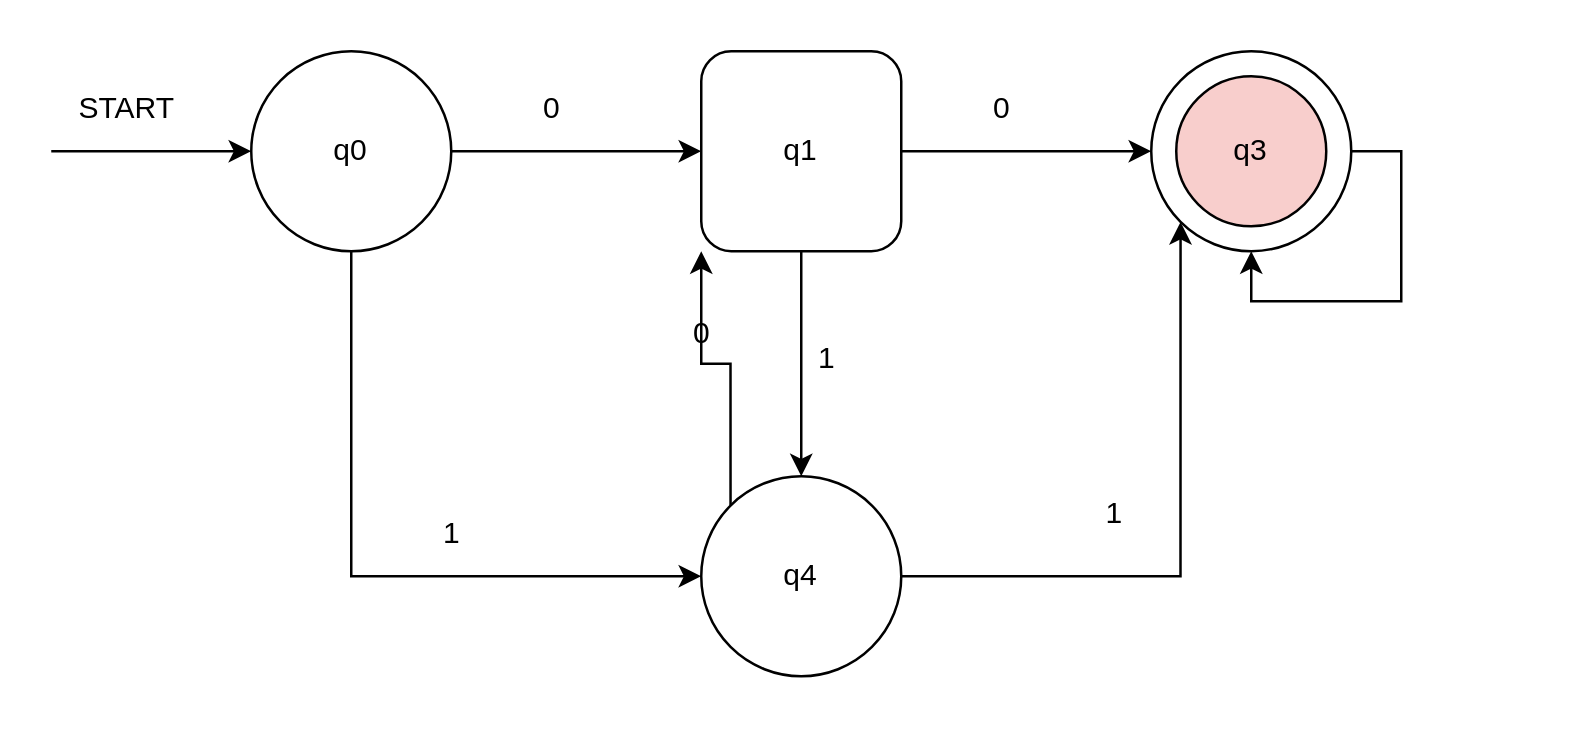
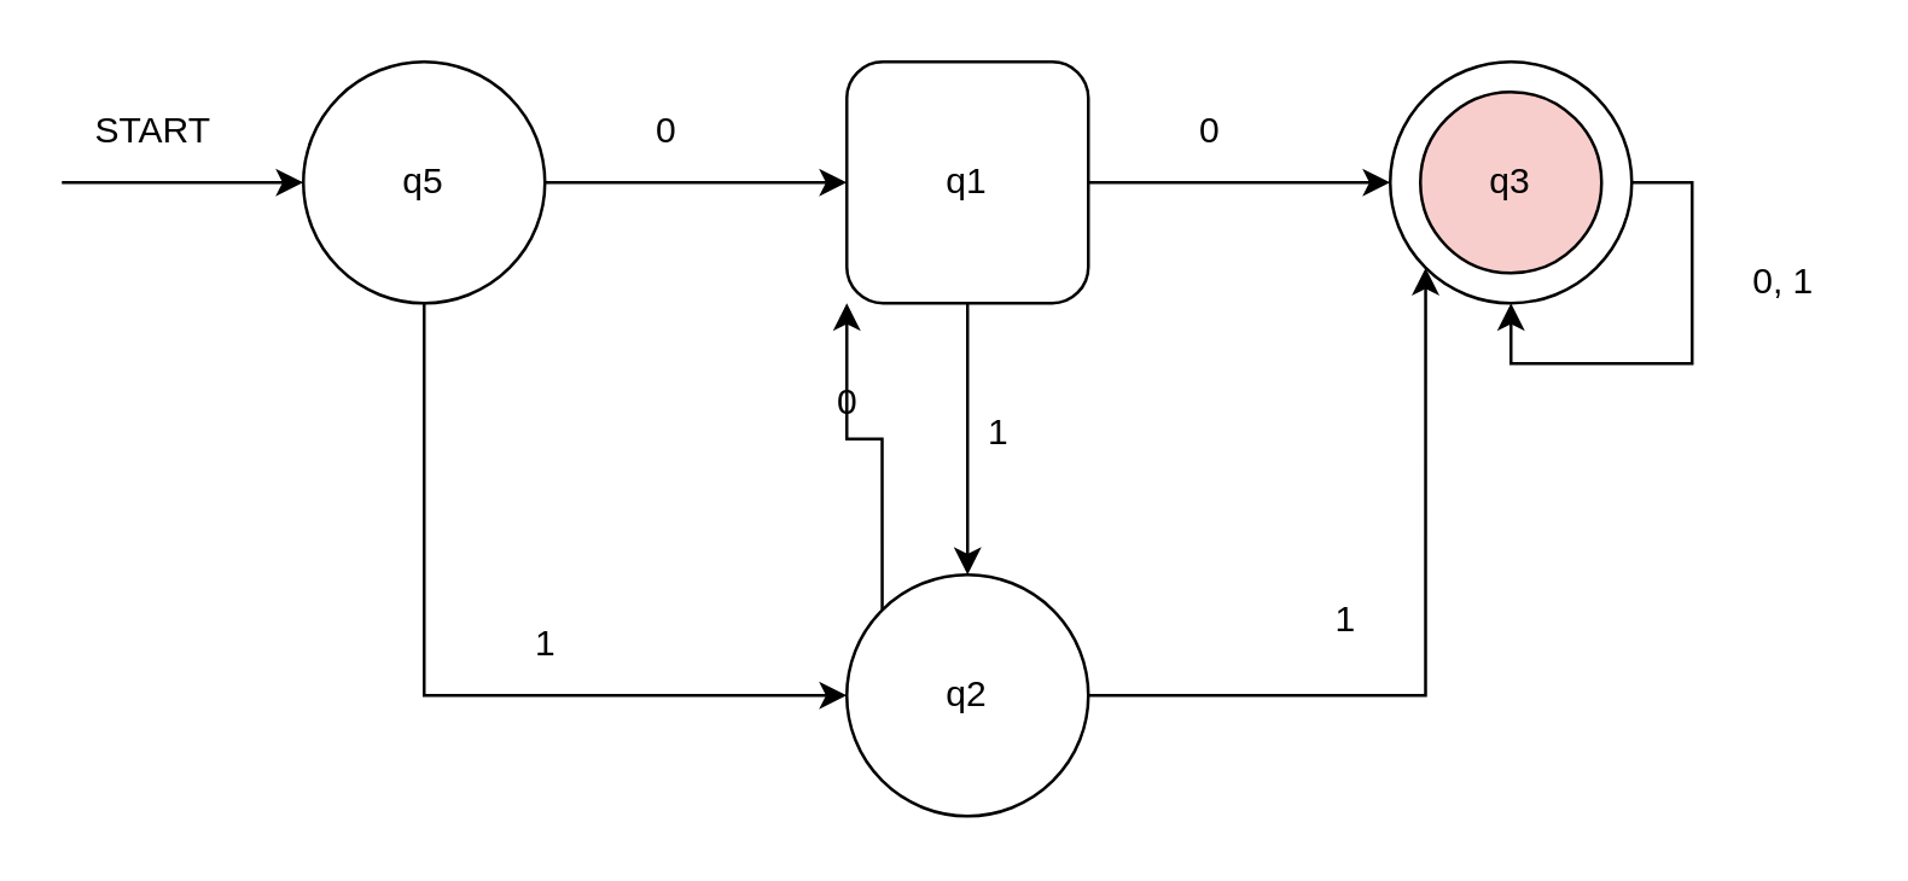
- <mxCell id="4" value="q0" style="ellipse;whiteSpace=wrap;html=1;aspect=fixed;" vertex="1" parent="1"><mxGeometry x="100" y="20" width="80" height="80" as="geometry" /></mxCell>
+ <mxCell id="4" value="q5" style="ellipse;whiteSpace=wrap;html=1;aspect=fixed;" vertex="1" parent="1"><mxGeometry x="100" y="20" width="80" height="80" as="geometry" /></mxCell>
+ <mxCell id="22" value="0, 1" style="text;html=1;align=center;verticalAlign=middle;resizable=0;points=[];autosize=1;strokeColor=none;fillColor=none;" vertex="1" parent="1"><mxGeometry x="570" y="78" width="40" height="30" as="geometry" /></mxCell>
- <mxCell id="16" value="q4" style="ellipse;whiteSpace=wrap;html=1;aspect=fixed;" vertex="1" parent="1"><mxGeometry x="280" y="190" width="80" height="80" as="geometry" /></mxCell>
+ <mxCell id="16" value="q2" style="ellipse;whiteSpace=wrap;html=1;aspect=fixed;" vertex="1" parent="1"><mxGeometry x="280" y="190" width="80" height="80" as="geometry" /></mxCell>
